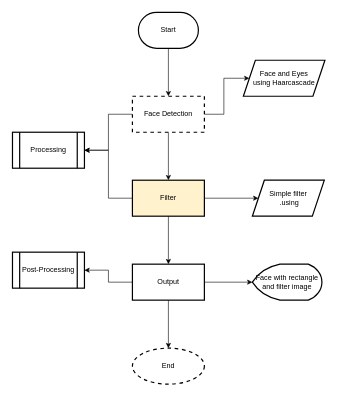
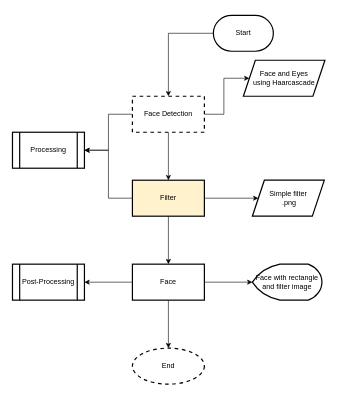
- <mxCell id="3" value="Start" style="strokeWidth=2;html=1;shape=mxgraph.flowchart.terminator;whiteSpace=wrap;" vertex="1" parent="1"><mxGeometry x="230" y="20" width="100" height="60" as="geometry" /></mxCell>
+ <mxCell id="3" value="Start" style="strokeWidth=2;html=1;shape=mxgraph.flowchart.terminator;whiteSpace=wrap;" vertex="1" parent="1"><mxGeometry x="355" y="25" width="100" height="60" as="geometry" /></mxCell>
- <mxCell id="17" value="Simple filter&lt;br&gt;&amp;nbsp;.using" style="shape=parallelogram;perimeter=parallelogramPerimeter;whiteSpace=wrap;html=1;fixedSize=1;strokeWidth=2;" vertex="1" parent="1"><mxGeometry x="420" y="300" width="120" height="60" as="geometry" /></mxCell>
+ <mxCell id="17" value="Simple filter&lt;br&gt;&amp;nbsp;.png" style="shape=parallelogram;perimeter=parallelogramPerimeter;whiteSpace=wrap;html=1;fixedSize=1;strokeWidth=2;" vertex="1" parent="1"><mxGeometry x="420" y="300" width="120" height="60" as="geometry" /></mxCell>
- <mxCell id="20" value="Post-Processing" style="shape=process;whiteSpace=wrap;html=1;backgroundOutline=1;strokeWidth=2;" vertex="1" parent="1"><mxGeometry x="20" y="420" width="120" height="60" as="geometry" /></mxCell>
+ <mxCell id="20" value="Post-Processing" style="shape=process;whiteSpace=wrap;html=1;backgroundOutline=1;strokeWidth=2;" vertex="1" parent="1"><mxGeometry x="20" y="440" width="120" height="60" as="geometry" /></mxCell>
- <mxCell id="15" value="Output" style="whiteSpace=wrap;html=1;strokeWidth=2;" vertex="1" parent="1"><mxGeometry x="220" y="440" width="120" height="60" as="geometry" /></mxCell>
+ <mxCell id="15" value="Face" style="whiteSpace=wrap;html=1;strokeWidth=2;" vertex="1" parent="1"><mxGeometry x="220" y="440" width="120" height="60" as="geometry" /></mxCell>
